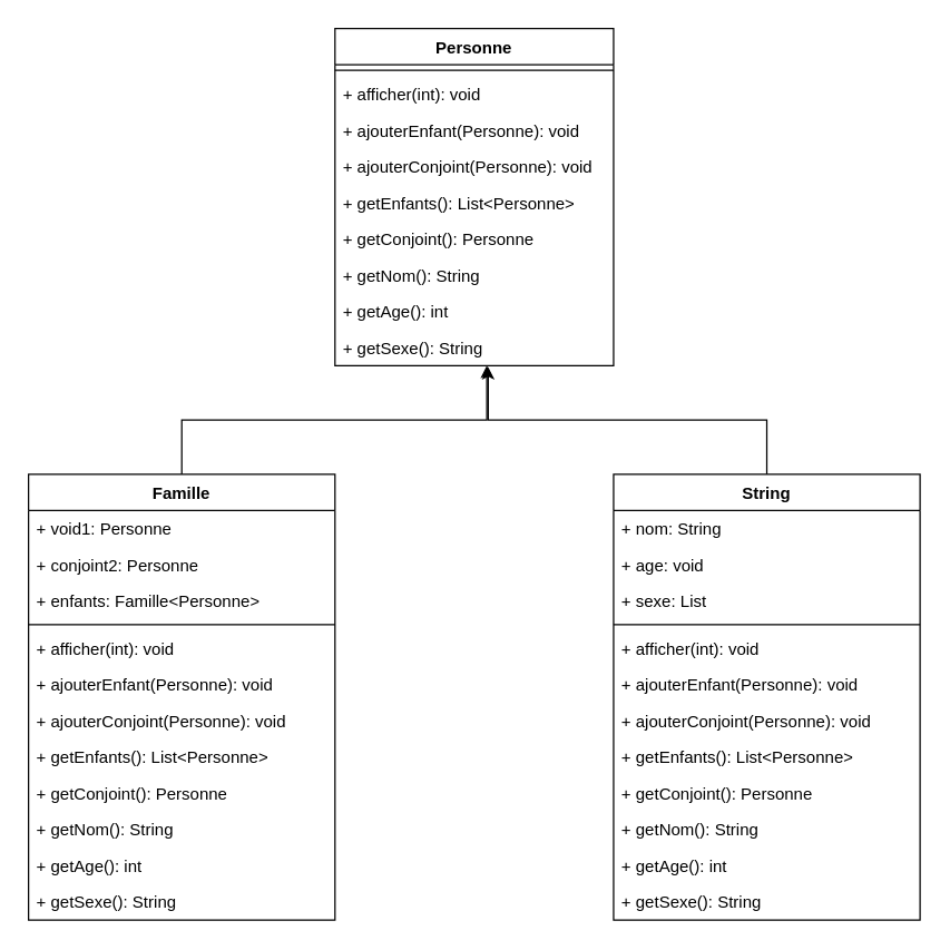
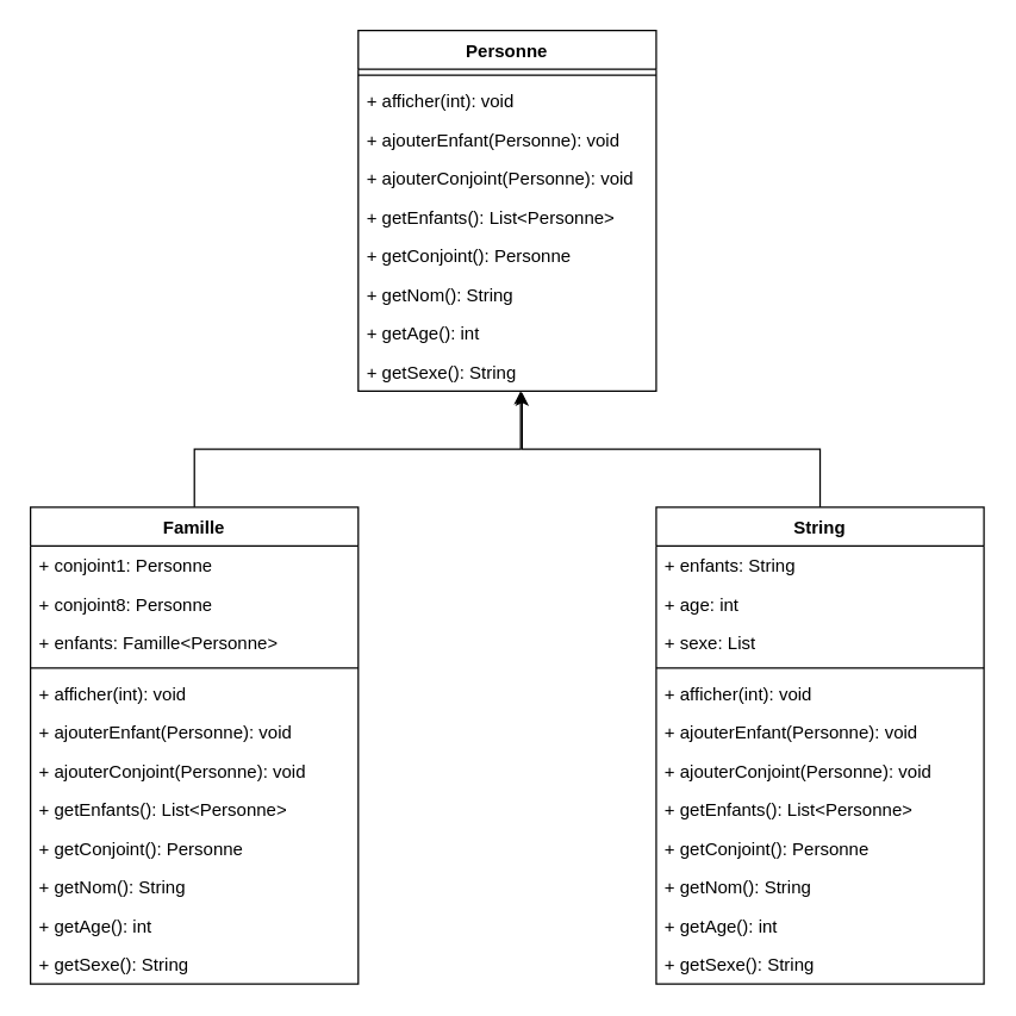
- <mxCell id="13" value="+ void1: Personne" style="text;strokeColor=none;fillColor=none;align=left;verticalAlign=top;spacingLeft=4;spacingRight=4;overflow=hidden;rotatable=0;points=[[0,0.5],[1,0.5]];portConstraint=eastwest;whiteSpace=wrap;html=1;" vertex="1" parent="12"><mxGeometry y="26" width="220" height="26" as="geometry" /></mxCell>
+ <mxCell id="13" value="+ conjoint1: Personne" style="text;strokeColor=none;fillColor=none;align=left;verticalAlign=top;spacingLeft=4;spacingRight=4;overflow=hidden;rotatable=0;points=[[0,0.5],[1,0.5]];portConstraint=eastwest;whiteSpace=wrap;html=1;" vertex="1" parent="12"><mxGeometry y="26" width="220" height="26" as="geometry" /></mxCell>
- <mxCell id="26" value="+ nom: String" style="text;strokeColor=none;fillColor=none;align=left;verticalAlign=top;spacingLeft=4;spacingRight=4;overflow=hidden;rotatable=0;points=[[0,0.5],[1,0.5]];portConstraint=eastwest;whiteSpace=wrap;html=1;" vertex="1" parent="25"><mxGeometry y="26" width="220" height="26" as="geometry" /></mxCell>
+ <mxCell id="26" value="+ enfants: String" style="text;strokeColor=none;fillColor=none;align=left;verticalAlign=top;spacingLeft=4;spacingRight=4;overflow=hidden;rotatable=0;points=[[0,0.5],[1,0.5]];portConstraint=eastwest;whiteSpace=wrap;html=1;" vertex="1" parent="25"><mxGeometry y="26" width="220" height="26" as="geometry" /></mxCell>
- <mxCell id="14" value="+ conjoint2: Personne" style="text;strokeColor=none;fillColor=none;align=left;verticalAlign=top;spacingLeft=4;spacingRight=4;overflow=hidden;rotatable=0;points=[[0,0.5],[1,0.5]];portConstraint=eastwest;whiteSpace=wrap;html=1;" vertex="1" parent="12"><mxGeometry y="52" width="220" height="26" as="geometry" /></mxCell>
+ <mxCell id="14" value="+ conjoint8: Personne" style="text;strokeColor=none;fillColor=none;align=left;verticalAlign=top;spacingLeft=4;spacingRight=4;overflow=hidden;rotatable=0;points=[[0,0.5],[1,0.5]];portConstraint=eastwest;whiteSpace=wrap;html=1;" vertex="1" parent="12"><mxGeometry y="52" width="220" height="26" as="geometry" /></mxCell>
- <mxCell id="27" value="+ age: void" style="text;strokeColor=none;fillColor=none;align=left;verticalAlign=top;spacingLeft=4;spacingRight=4;overflow=hidden;rotatable=0;points=[[0,0.5],[1,0.5]];portConstraint=eastwest;whiteSpace=wrap;html=1;" vertex="1" parent="25"><mxGeometry y="52" width="220" height="26" as="geometry" /></mxCell>
+ <mxCell id="27" value="+ age: int" style="text;strokeColor=none;fillColor=none;align=left;verticalAlign=top;spacingLeft=4;spacingRight=4;overflow=hidden;rotatable=0;points=[[0,0.5],[1,0.5]];portConstraint=eastwest;whiteSpace=wrap;html=1;" vertex="1" parent="25"><mxGeometry y="52" width="220" height="26" as="geometry" /></mxCell>
